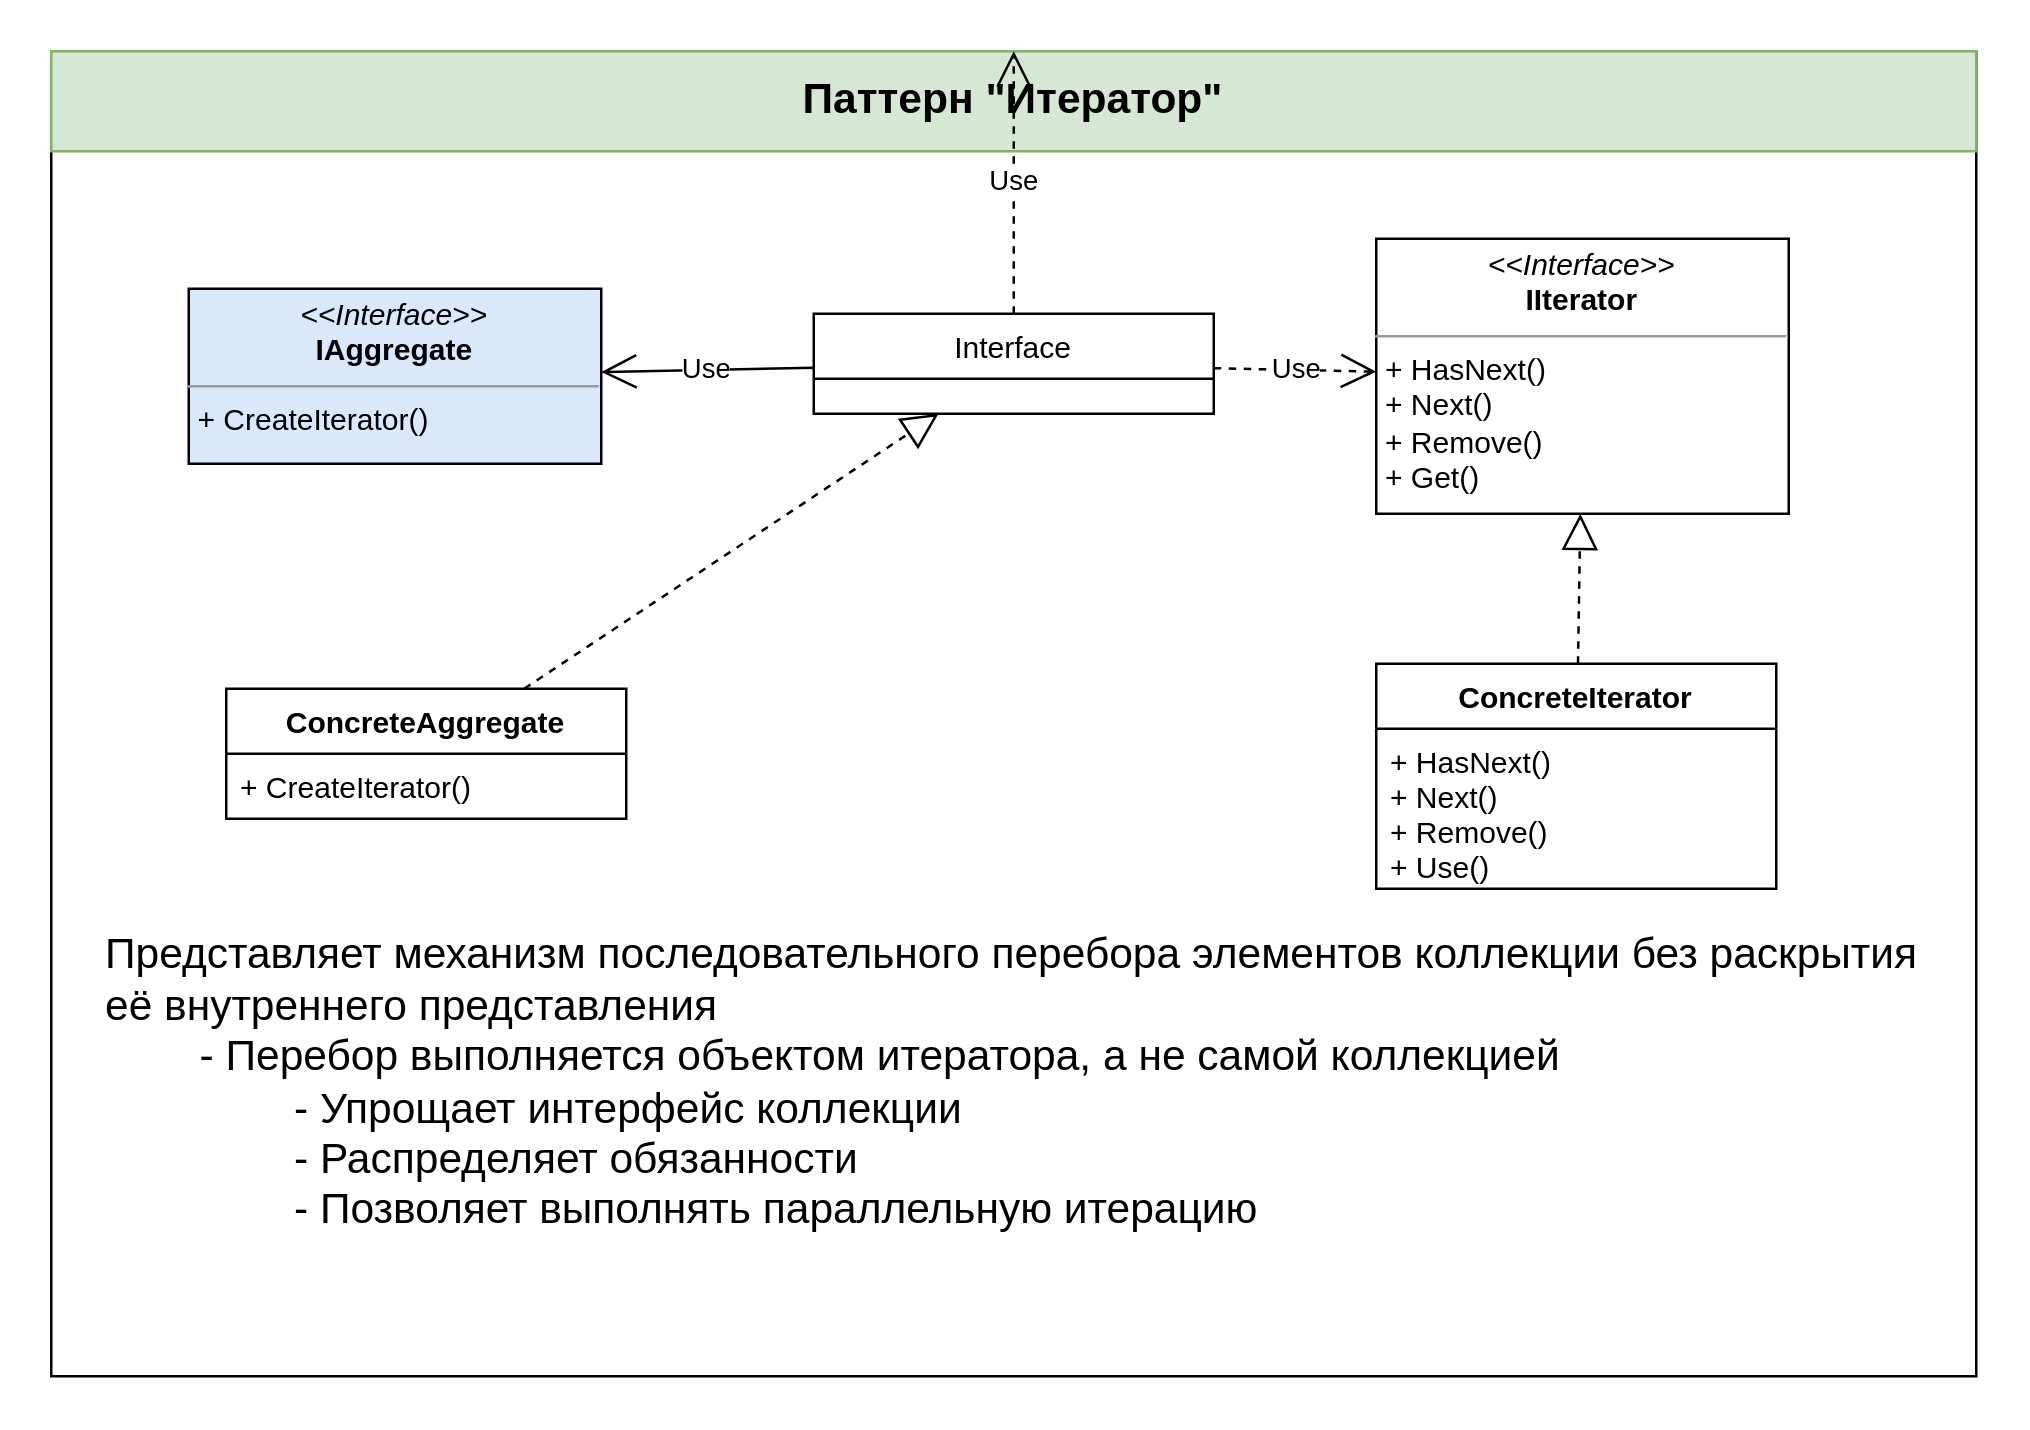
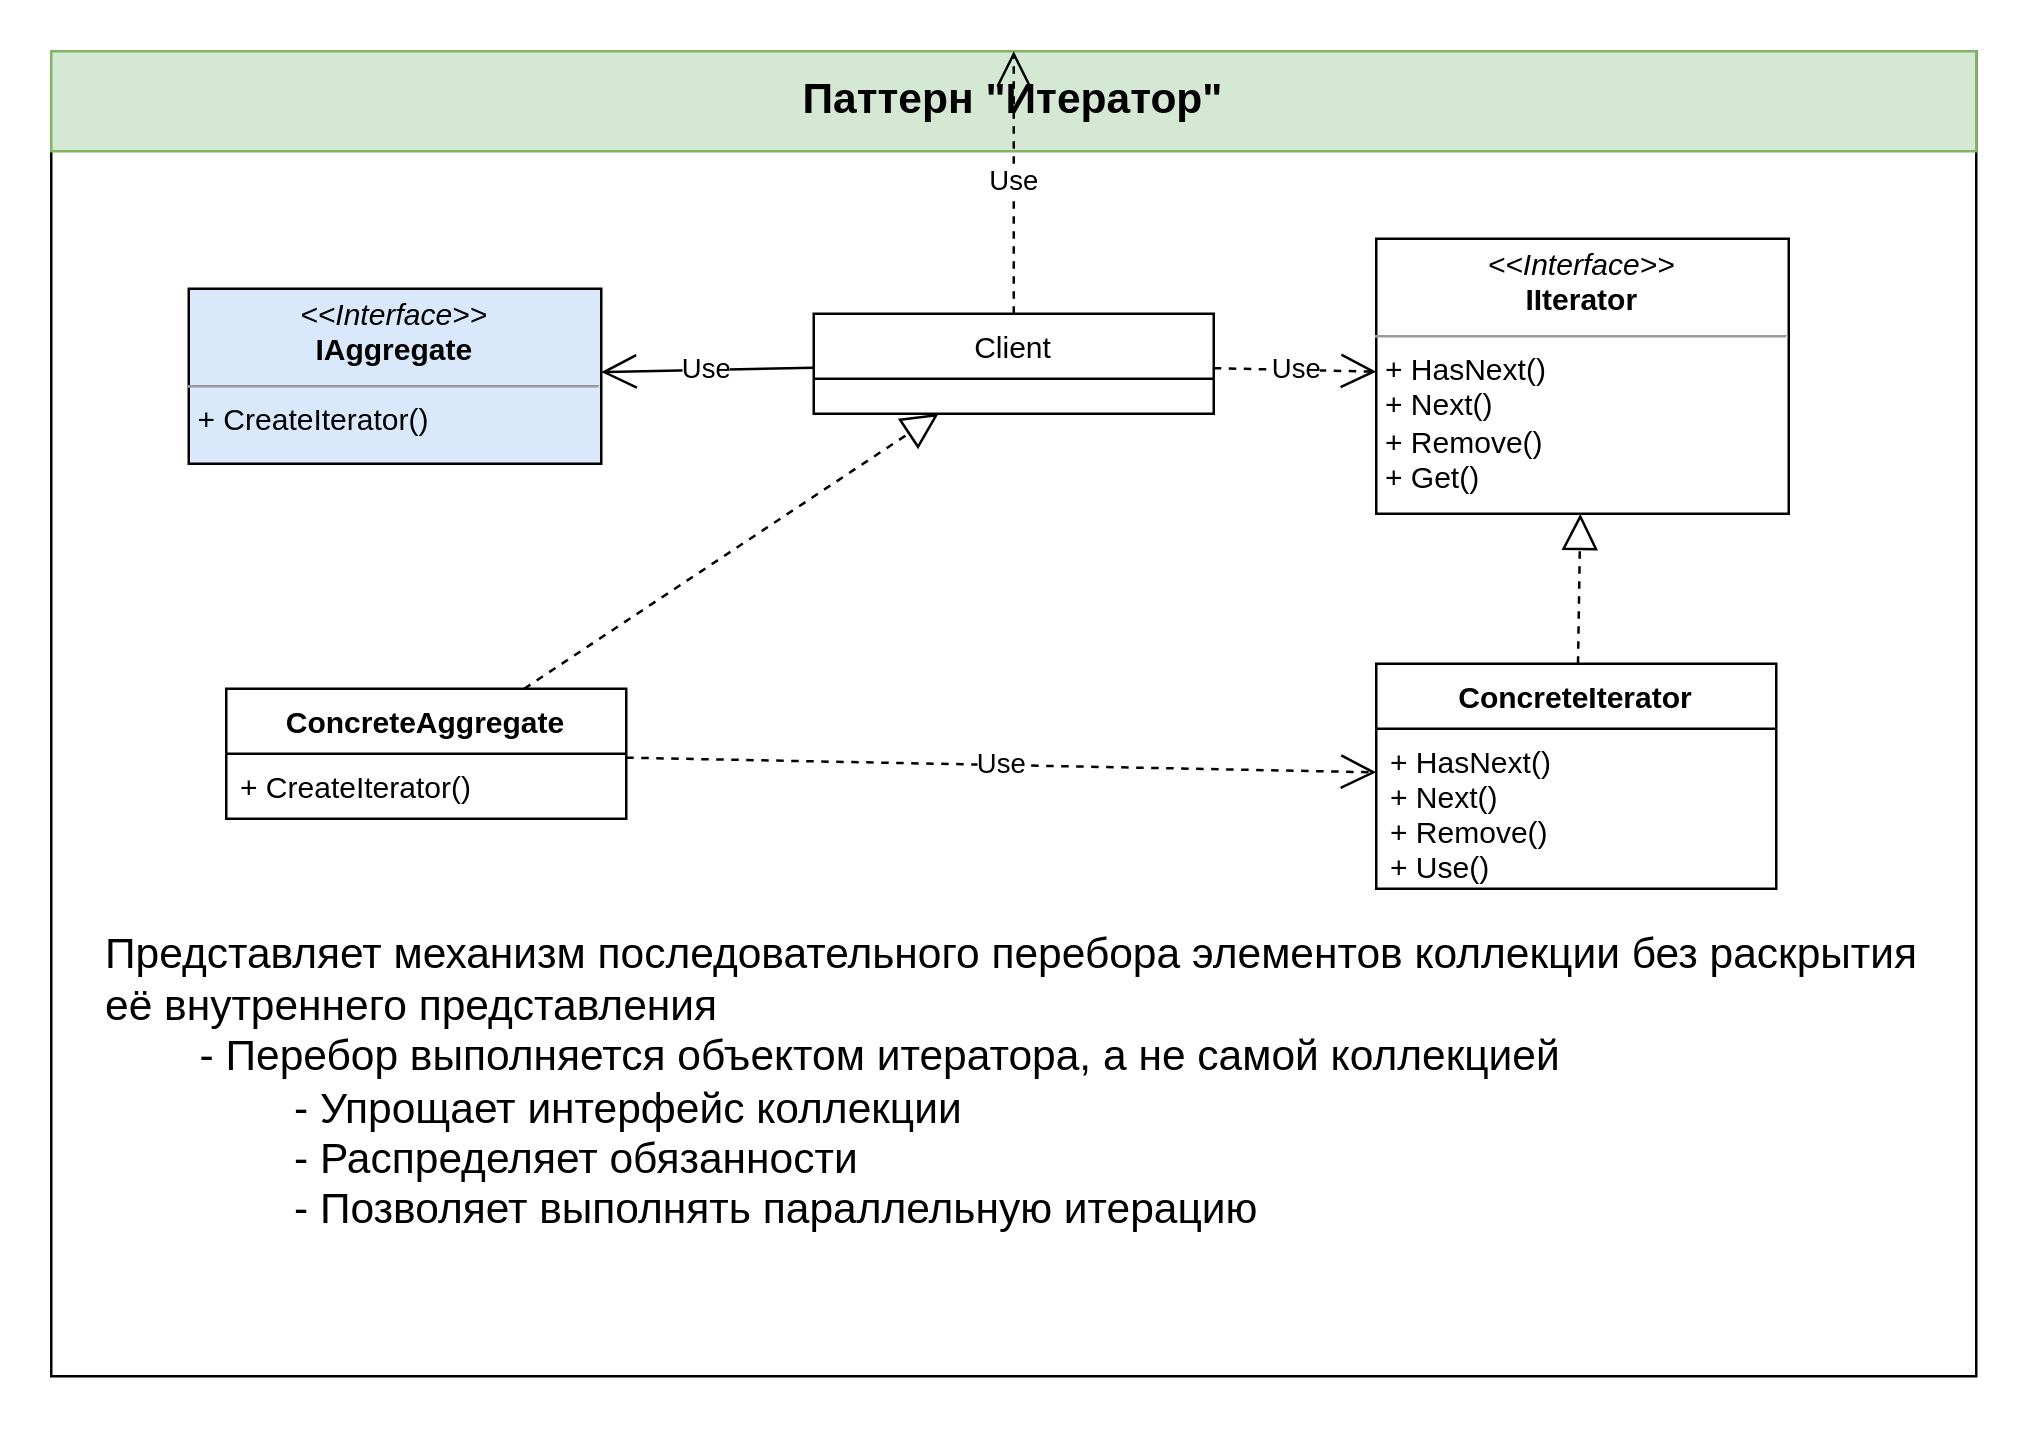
- <mxCell id="3" value="Interface" style="swimlane;fontStyle=0;childLayout=stackLayout;horizontal=1;startSize=26;fillColor=none;horizontalStack=0;resizeParent=1;resizeParentMax=0;resizeLast=0;collapsible=1;marginBottom=0;" parent="1" vertex="1"><mxGeometry x="325" y="125" width="160" height="40" as="geometry" /></mxCell>
+ <mxCell id="3" value="Client" style="swimlane;fontStyle=0;childLayout=stackLayout;horizontal=1;startSize=26;fillColor=none;horizontalStack=0;resizeParent=1;resizeParentMax=0;resizeLast=0;collapsible=1;marginBottom=0;" parent="1" vertex="1"><mxGeometry x="325" y="125" width="160" height="40" as="geometry" /></mxCell>
+ <mxCell id="15" value="Use" style="endArrow=open;endSize=12;dashed=1;html=1;rounded=0;" edge="1" parent="1" source="7" target="9"><mxGeometry width="160" relative="1" as="geometry"><mxPoint x="390" y="245" as="sourcePoint" /><mxPoint x="550" y="245" as="targetPoint" /></mxGeometry></mxCell>
